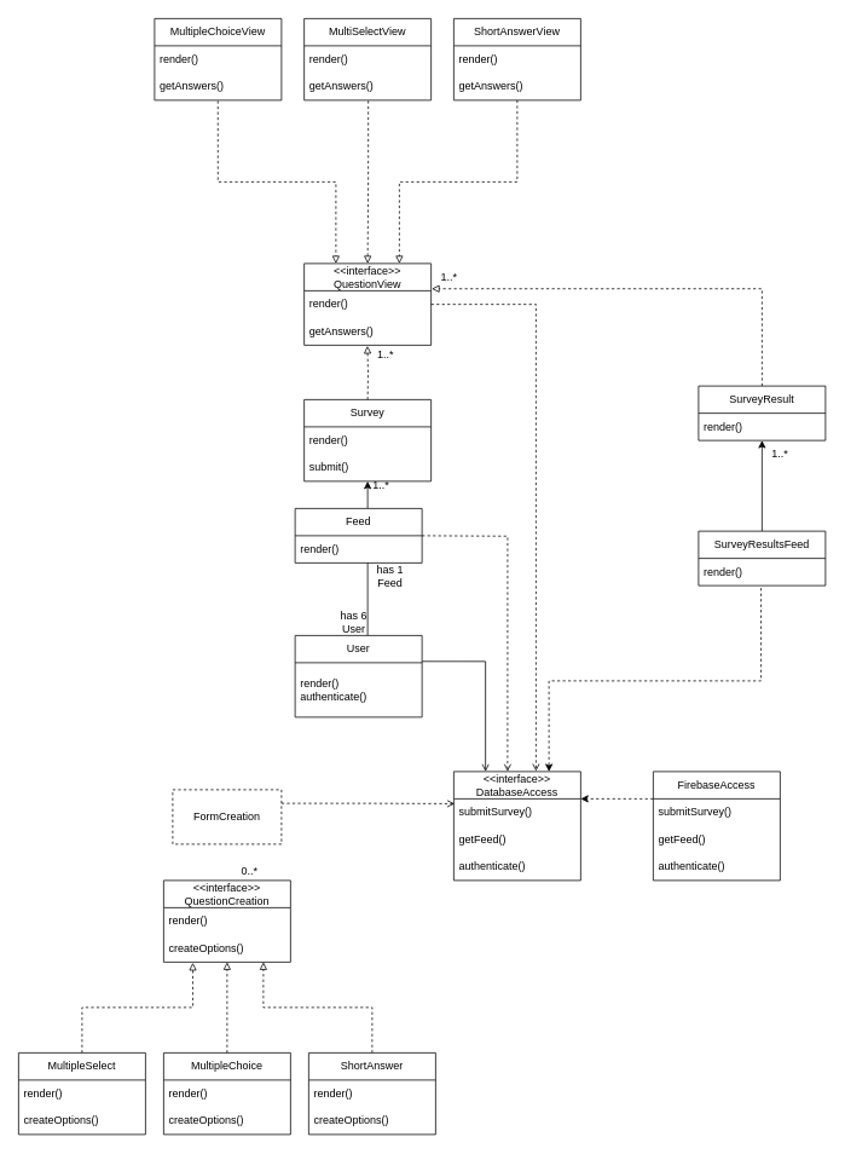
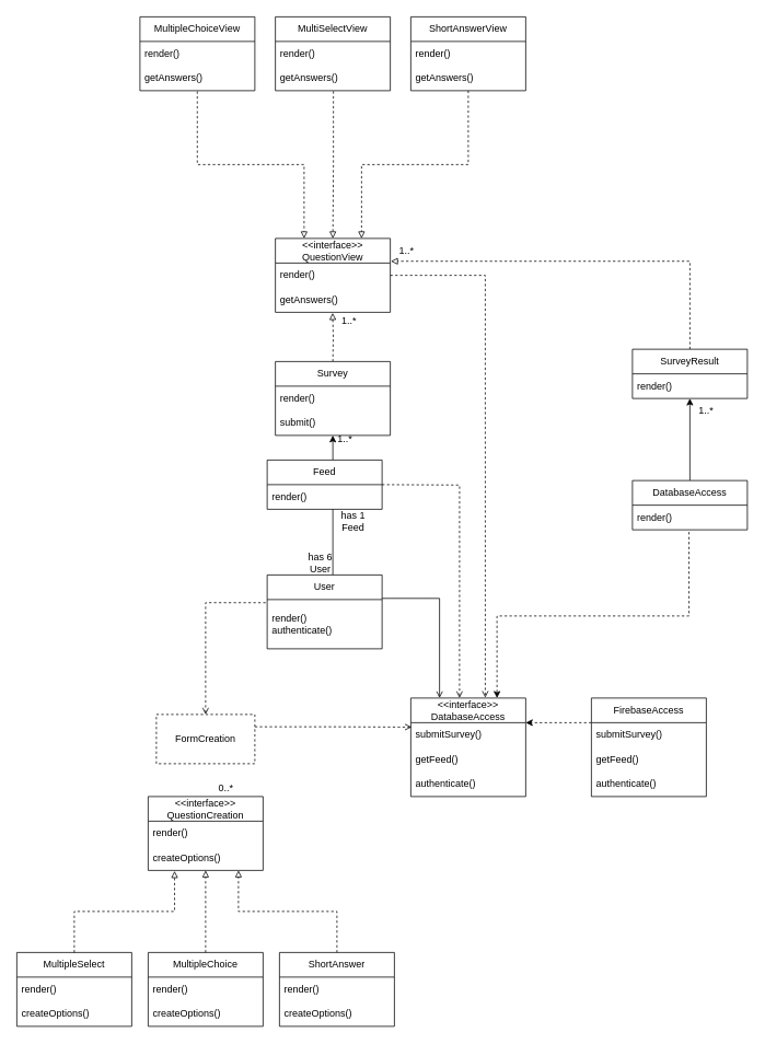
- <mxCell id="61" value="SurveyResultsFeed" style="swimlane;fontStyle=0;childLayout=stackLayout;horizontal=1;startSize=30;horizontalStack=0;resizeParent=1;resizeParentMax=0;resizeLast=0;collapsible=1;marginBottom=0;whiteSpace=wrap;html=1;" parent="1" vertex="1"><mxGeometry x="770" y="585" width="140" height="60" as="geometry" /></mxCell>
+ <mxCell id="61" value="DatabaseAccess" style="swimlane;fontStyle=0;childLayout=stackLayout;horizontal=1;startSize=30;horizontalStack=0;resizeParent=1;resizeParentMax=0;resizeLast=0;collapsible=1;marginBottom=0;whiteSpace=wrap;html=1;" parent="1" vertex="1"><mxGeometry x="770" y="585" width="140" height="60" as="geometry" /></mxCell>
+ <mxCell id="5" style="edgeStyle=orthogonalEdgeStyle;rounded=0;orthogonalLoop=1;jettySize=auto;html=1;entryX=0.5;entryY=0;entryDx=0;entryDy=0;endArrow=open;endFill=0;dashed=1;exitX=-0.013;exitY=0.064;exitDx=0;exitDy=0;exitPerimeter=0;" parent="1" source="58" target="2" edge="1"><mxGeometry relative="1" as="geometry"><mxPoint x="345" y="730" as="sourcePoint" /></mxGeometry></mxCell>
